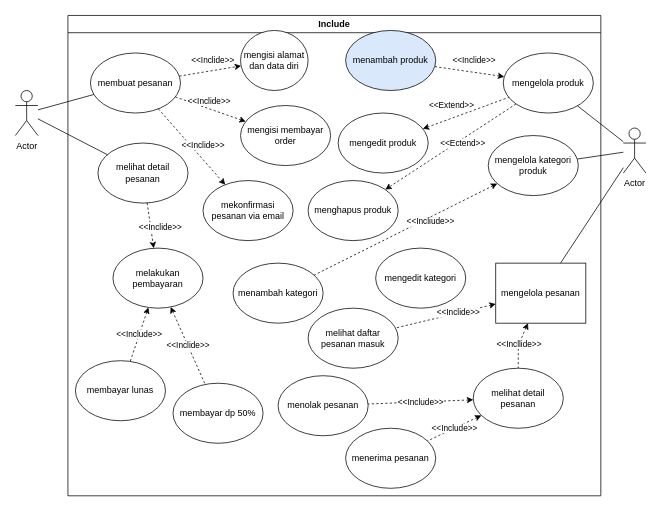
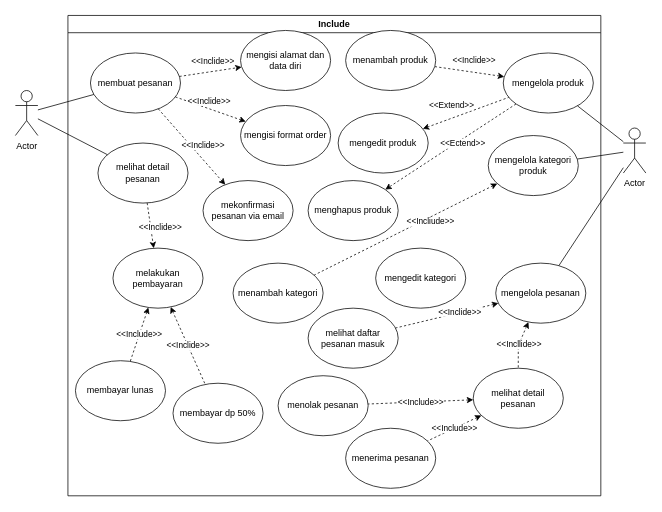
- <mxCell id="13" value="mengisi alamat dan data diri" style="ellipse;whiteSpace=wrap;html=1;" vertex="1" parent="2"><mxGeometry x="230" y="20" width="90" height="80" as="geometry" /></mxCell>
+ <mxCell id="13" value="mengisi alamat dan data diri" style="ellipse;whiteSpace=wrap;html=1;" vertex="1" parent="2"><mxGeometry x="230" y="20" width="120" height="80" as="geometry" /></mxCell>
- <mxCell id="19" value="menambah produk" style="ellipse;whiteSpace=wrap;html=1;fillColor=#dae8fc;" vertex="1" parent="2"><mxGeometry x="370" y="20" width="120" height="80" as="geometry" /></mxCell>
+ <mxCell id="19" value="menambah produk" style="ellipse;whiteSpace=wrap;html=1;" vertex="1" parent="2"><mxGeometry x="370" y="20" width="120" height="80" as="geometry" /></mxCell>
- <mxCell id="5" value="mengisi membayar order" style="ellipse;whiteSpace=wrap;html=1;" vertex="1" parent="2"><mxGeometry x="230" y="120" width="120" height="80" as="geometry" /></mxCell>
+ <mxCell id="5" value="mengisi format order" style="ellipse;whiteSpace=wrap;html=1;" vertex="1" parent="2"><mxGeometry x="230" y="120" width="120" height="80" as="geometry" /></mxCell>
- <mxCell id="31" value="mengelola pesanan" style="whiteSpace=wrap;html=1;rounded=0;" vertex="1" parent="2"><mxGeometry x="570" y="330" width="120" height="80" as="geometry" /></mxCell>
+ <mxCell id="31" value="mengelola pesanan" style="ellipse;whiteSpace=wrap;html=1;" vertex="1" parent="2"><mxGeometry x="570" y="330" width="120" height="80" as="geometry" /></mxCell>
